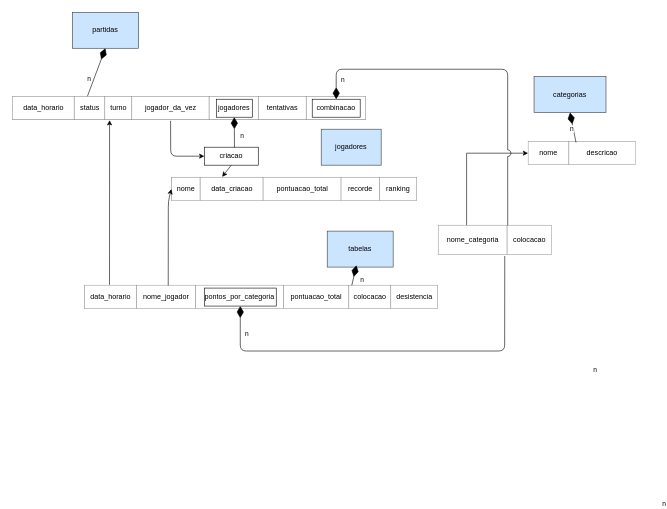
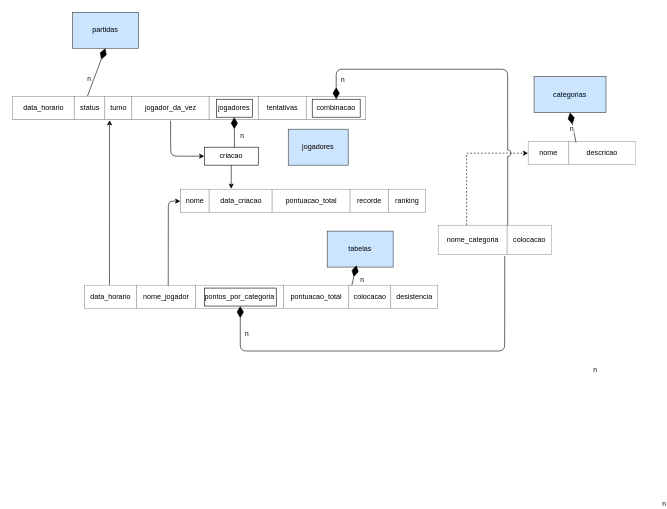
- <mxCell id="3" value="jogadores" style="rounded=0;whiteSpace=wrap;html=1;shadow=0;glass=0;comic=0;fillColor=#cce5ff;strokeWidth=1;strokeColor=#36393d;" vertex="1" parent="1"><mxGeometry x="535" y="215" width="100" height="60" as="geometry" /></mxCell>
+ <mxCell id="3" value="jogadores" style="rounded=0;whiteSpace=wrap;html=1;shadow=0;glass=0;comic=0;fillColor=#cce5ff;strokeWidth=1;strokeColor=#36393d;" vertex="1" parent="1"><mxGeometry x="480" y="215" width="100" height="60" as="geometry" /></mxCell>
- <mxCell id="24" style="edgeStyle=orthogonalEdgeStyle;rounded=0;comic=0;orthogonalLoop=1;jettySize=auto;html=1;exitX=0.25;exitY=0;exitDx=0;exitDy=0;entryX=0;entryY=0.5;entryDx=0;entryDy=0;shadow=0;startArrow=none;startFill=0;startSize=16;sourcePerimeterSpacing=0;endArrow=classic;endFill=1;endSize=6;targetPerimeterSpacing=1;strokeColor=#000000;strokeWidth=1;jumpStyle=arc;" edge="1" parent="1" source="25" target="20"><mxGeometry relative="1" as="geometry" /></mxCell>
+ <mxCell id="24" style="edgeStyle=orthogonalEdgeStyle;rounded=0;comic=0;orthogonalLoop=1;jettySize=auto;html=1;exitX=0.25;exitY=0;exitDx=0;exitDy=0;entryX=0;entryY=0.5;entryDx=0;entryDy=0;shadow=0;startArrow=none;startFill=0;startSize=16;sourcePerimeterSpacing=0;endArrow=classic;endFill=1;endSize=6;targetPerimeterSpacing=1;strokeColor=#000000;strokeWidth=1;jumpStyle=arc;dashed=1;" edge="1" parent="1" source="25" target="20"><mxGeometry relative="1" as="geometry" /></mxCell>
- <mxCell id="2" value="&lt;table border=&quot;1&quot; width=&quot;100%&quot; style=&quot;width: 100% ; height: 100% ; border-collapse: collapse&quot; align=&quot;center&quot;&gt;&lt;tbody&gt;&lt;tr&gt;&lt;td align=&quot;center&quot;&gt;nome&lt;/td&gt;&lt;td align=&quot;center&quot;&gt;data_criacao&lt;/td&gt;&lt;td align=&quot;center&quot;&gt;pontuacao_total&lt;/td&gt;&lt;td style=&quot;text-align: center&quot;&gt;recorde&lt;/td&gt;&lt;td style=&quot;text-align: center&quot;&gt;ranking&lt;/td&gt;&lt;/tr&gt;&lt;/tbody&gt;&lt;/table&gt;" style="text;html=1;strokeColor=none;fillColor=none;overflow=fill;rounded=0;shadow=0;glass=0;comic=0;" vertex="1" parent="1"><mxGeometry x="285" y="295" width="410" height="40" as="geometry" /></mxCell>
+ <mxCell id="2" value="&lt;table border=&quot;1&quot; width=&quot;100%&quot; style=&quot;width: 100% ; height: 100% ; border-collapse: collapse&quot; align=&quot;center&quot;&gt;&lt;tbody&gt;&lt;tr&gt;&lt;td align=&quot;center&quot;&gt;nome&lt;/td&gt;&lt;td align=&quot;center&quot;&gt;data_criacao&lt;/td&gt;&lt;td align=&quot;center&quot;&gt;pontuacao_total&lt;/td&gt;&lt;td style=&quot;text-align: center&quot;&gt;recorde&lt;/td&gt;&lt;td style=&quot;text-align: center&quot;&gt;ranking&lt;/td&gt;&lt;/tr&gt;&lt;/tbody&gt;&lt;/table&gt;" style="text;html=1;strokeColor=none;fillColor=none;overflow=fill;rounded=0;shadow=0;glass=0;comic=0;" vertex="1" parent="1"><mxGeometry x="300" y="315" width="410" height="40" as="geometry" /></mxCell>
